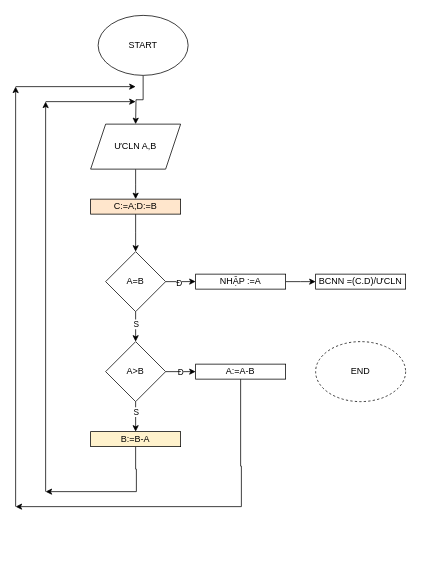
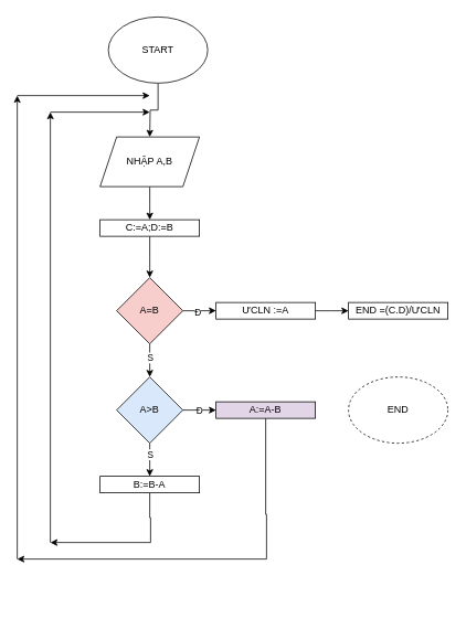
- <mxCell id="5" value="ƯCLN A,B" style="shape=parallelogram;perimeter=parallelogramPerimeter;whiteSpace=wrap;html=1;fixedSize=1;" parent="1" vertex="1"><mxGeometry x="120" y="165" width="120" height="60" as="geometry" /></mxCell>
+ <mxCell id="5" value="NHẬP A,B" style="shape=parallelogram;perimeter=parallelogramPerimeter;whiteSpace=wrap;html=1;fixedSize=1;" parent="1" vertex="1"><mxGeometry x="120" y="165" width="120" height="60" as="geometry" /></mxCell>
- <mxCell id="7" value="C:=A;D:=B" style="rounded=0;whiteSpace=wrap;html=1;fillColor=#ffe6cc;" parent="1" vertex="1"><mxGeometry x="120" y="265" width="120" height="20" as="geometry" /></mxCell>
+ <mxCell id="7" value="C:=A;D:=B" style="rounded=0;whiteSpace=wrap;html=1;" parent="1" vertex="1"><mxGeometry x="120" y="265" width="120" height="20" as="geometry" /></mxCell>
- <mxCell id="12" value="A=B" style="rhombus;whiteSpace=wrap;html=1;" parent="1" vertex="1"><mxGeometry x="140" y="335" width="80" height="80" as="geometry" /></mxCell>
+ <mxCell id="12" value="A=B" style="rhombus;whiteSpace=wrap;html=1;fillColor=#f8cecc;" parent="1" vertex="1"><mxGeometry x="140" y="335" width="80" height="80" as="geometry" /></mxCell>
- <mxCell id="21" value="NHẬP :=A" style="rounded=0;whiteSpace=wrap;html=1;" parent="1" vertex="1"><mxGeometry x="260" y="365" width="120" height="20" as="geometry" /></mxCell>
+ <mxCell id="21" value="ƯCLN :=A" style="rounded=0;whiteSpace=wrap;html=1;" parent="1" vertex="1"><mxGeometry x="260" y="365" width="120" height="20" as="geometry" /></mxCell>
- <mxCell id="23" value="BCNN =(C.D)/ƯCLN" style="rounded=0;whiteSpace=wrap;html=1;" parent="1" vertex="1"><mxGeometry x="420" y="365" width="120" height="20" as="geometry" /></mxCell>
+ <mxCell id="23" value="END =(C.D)/ƯCLN" style="rounded=0;whiteSpace=wrap;html=1;" parent="1" vertex="1"><mxGeometry x="420" y="365" width="120" height="20" as="geometry" /></mxCell>
- <mxCell id="17" value="A&amp;gt;B" style="rhombus;whiteSpace=wrap;html=1;" parent="1" vertex="1"><mxGeometry x="140" y="455" width="80" height="80" as="geometry" /></mxCell>
+ <mxCell id="17" value="A&amp;gt;B" style="rhombus;whiteSpace=wrap;html=1;fillColor=#dae8fc;" parent="1" vertex="1"><mxGeometry x="140" y="455" width="80" height="80" as="geometry" /></mxCell>
- <mxCell id="25" value="A:=A-B" style="rounded=0;whiteSpace=wrap;html=1;" parent="1" vertex="1"><mxGeometry x="260" y="485" width="120" height="20" as="geometry" /></mxCell>
+ <mxCell id="25" value="A:=A-B" style="rounded=0;whiteSpace=wrap;html=1;fillColor=#e1d5e7;" parent="1" vertex="1"><mxGeometry x="260" y="485" width="120" height="20" as="geometry" /></mxCell>
- <mxCell id="19" value="B:=B-A" style="rounded=0;whiteSpace=wrap;html=1;fillColor=#fff2cc;" parent="1" vertex="1"><mxGeometry x="120" y="575" width="120" height="20" as="geometry" /></mxCell>
+ <mxCell id="19" value="B:=B-A" style="rounded=0;whiteSpace=wrap;html=1;" parent="1" vertex="1"><mxGeometry x="120" y="575" width="120" height="20" as="geometry" /></mxCell>
